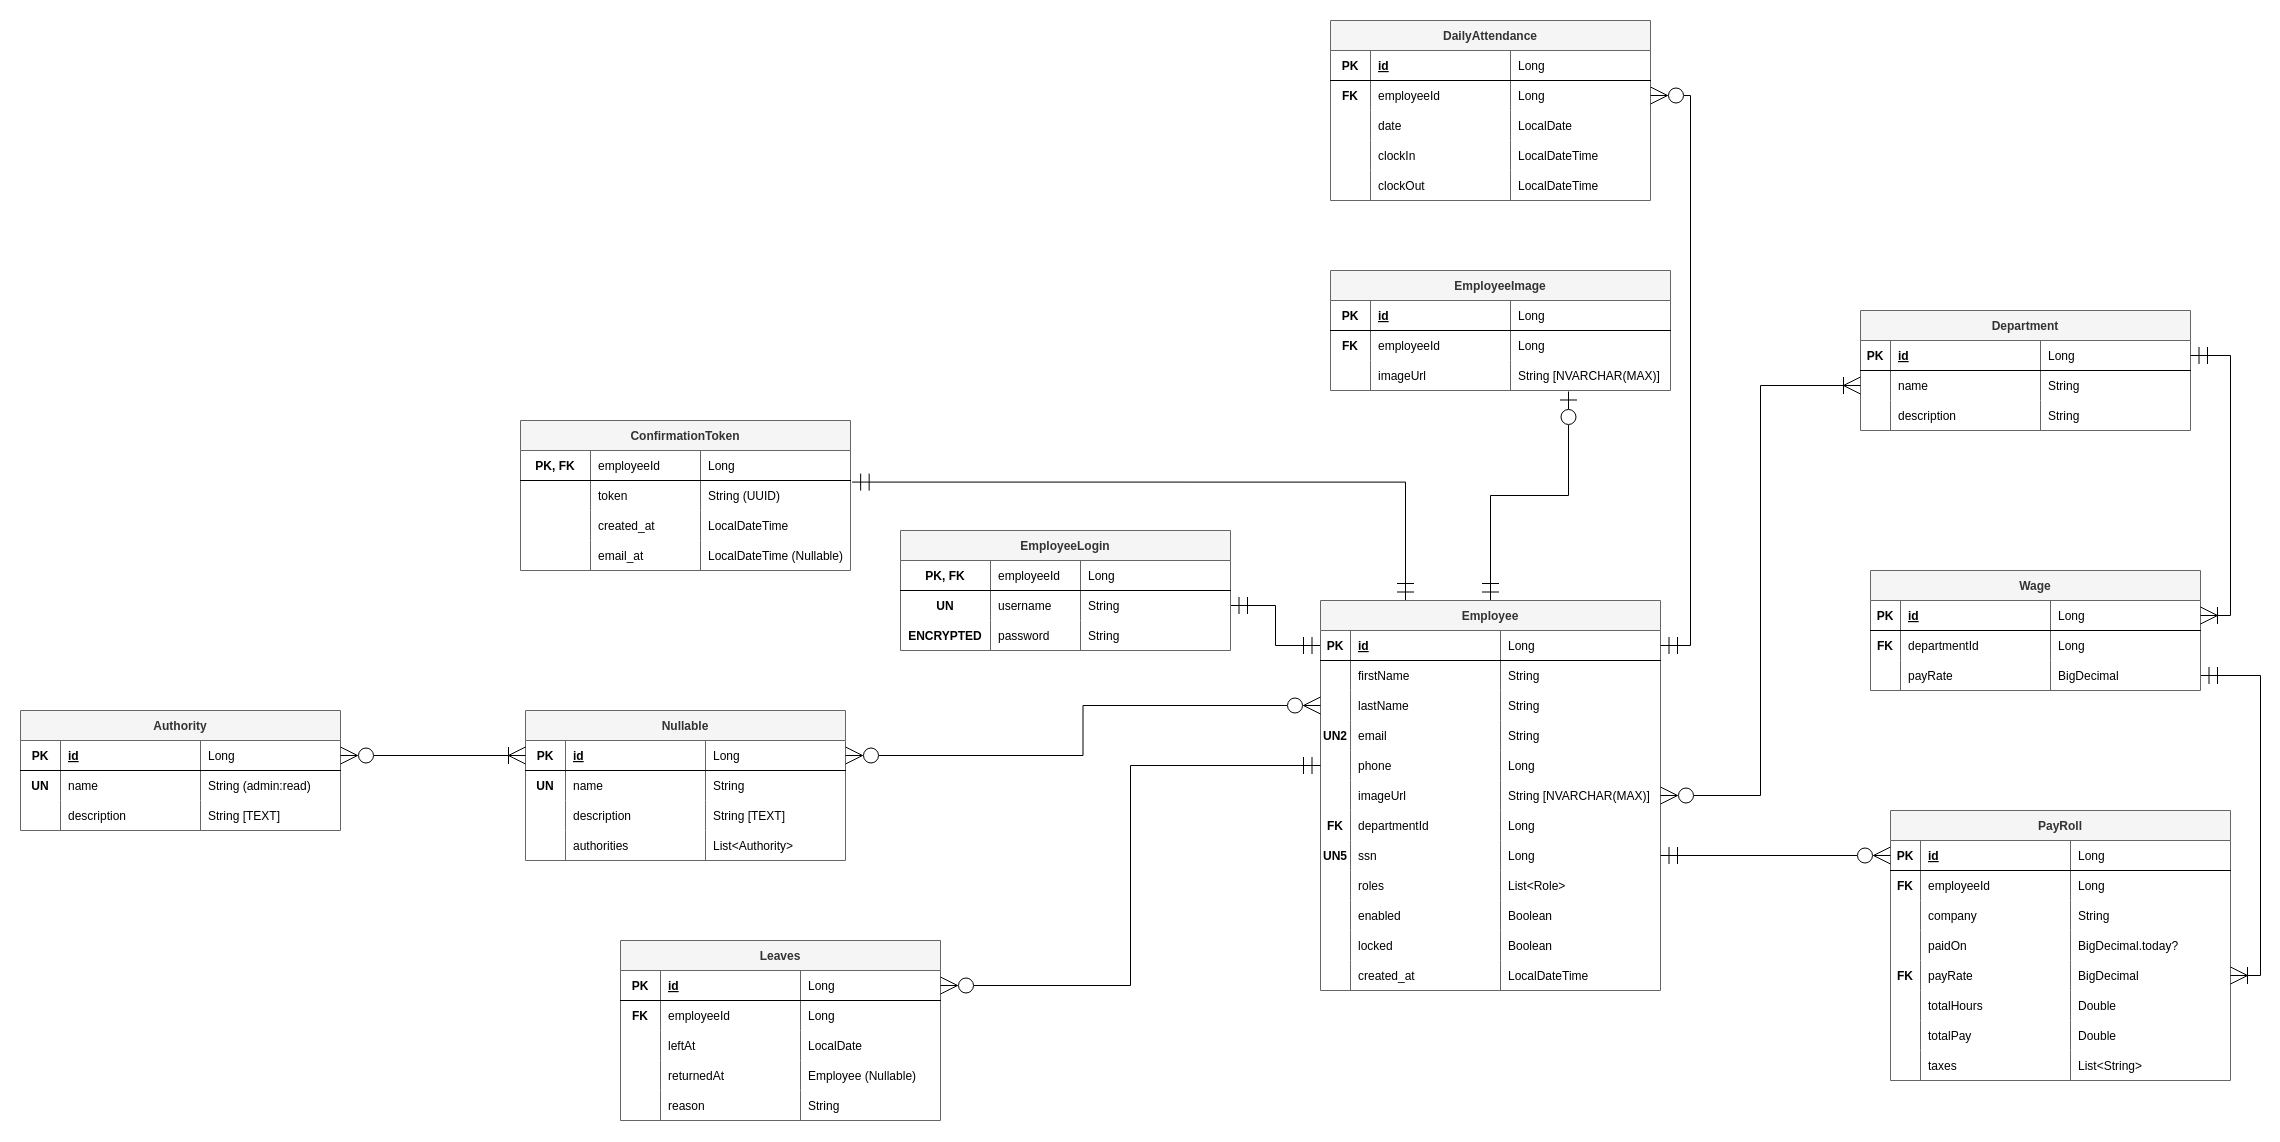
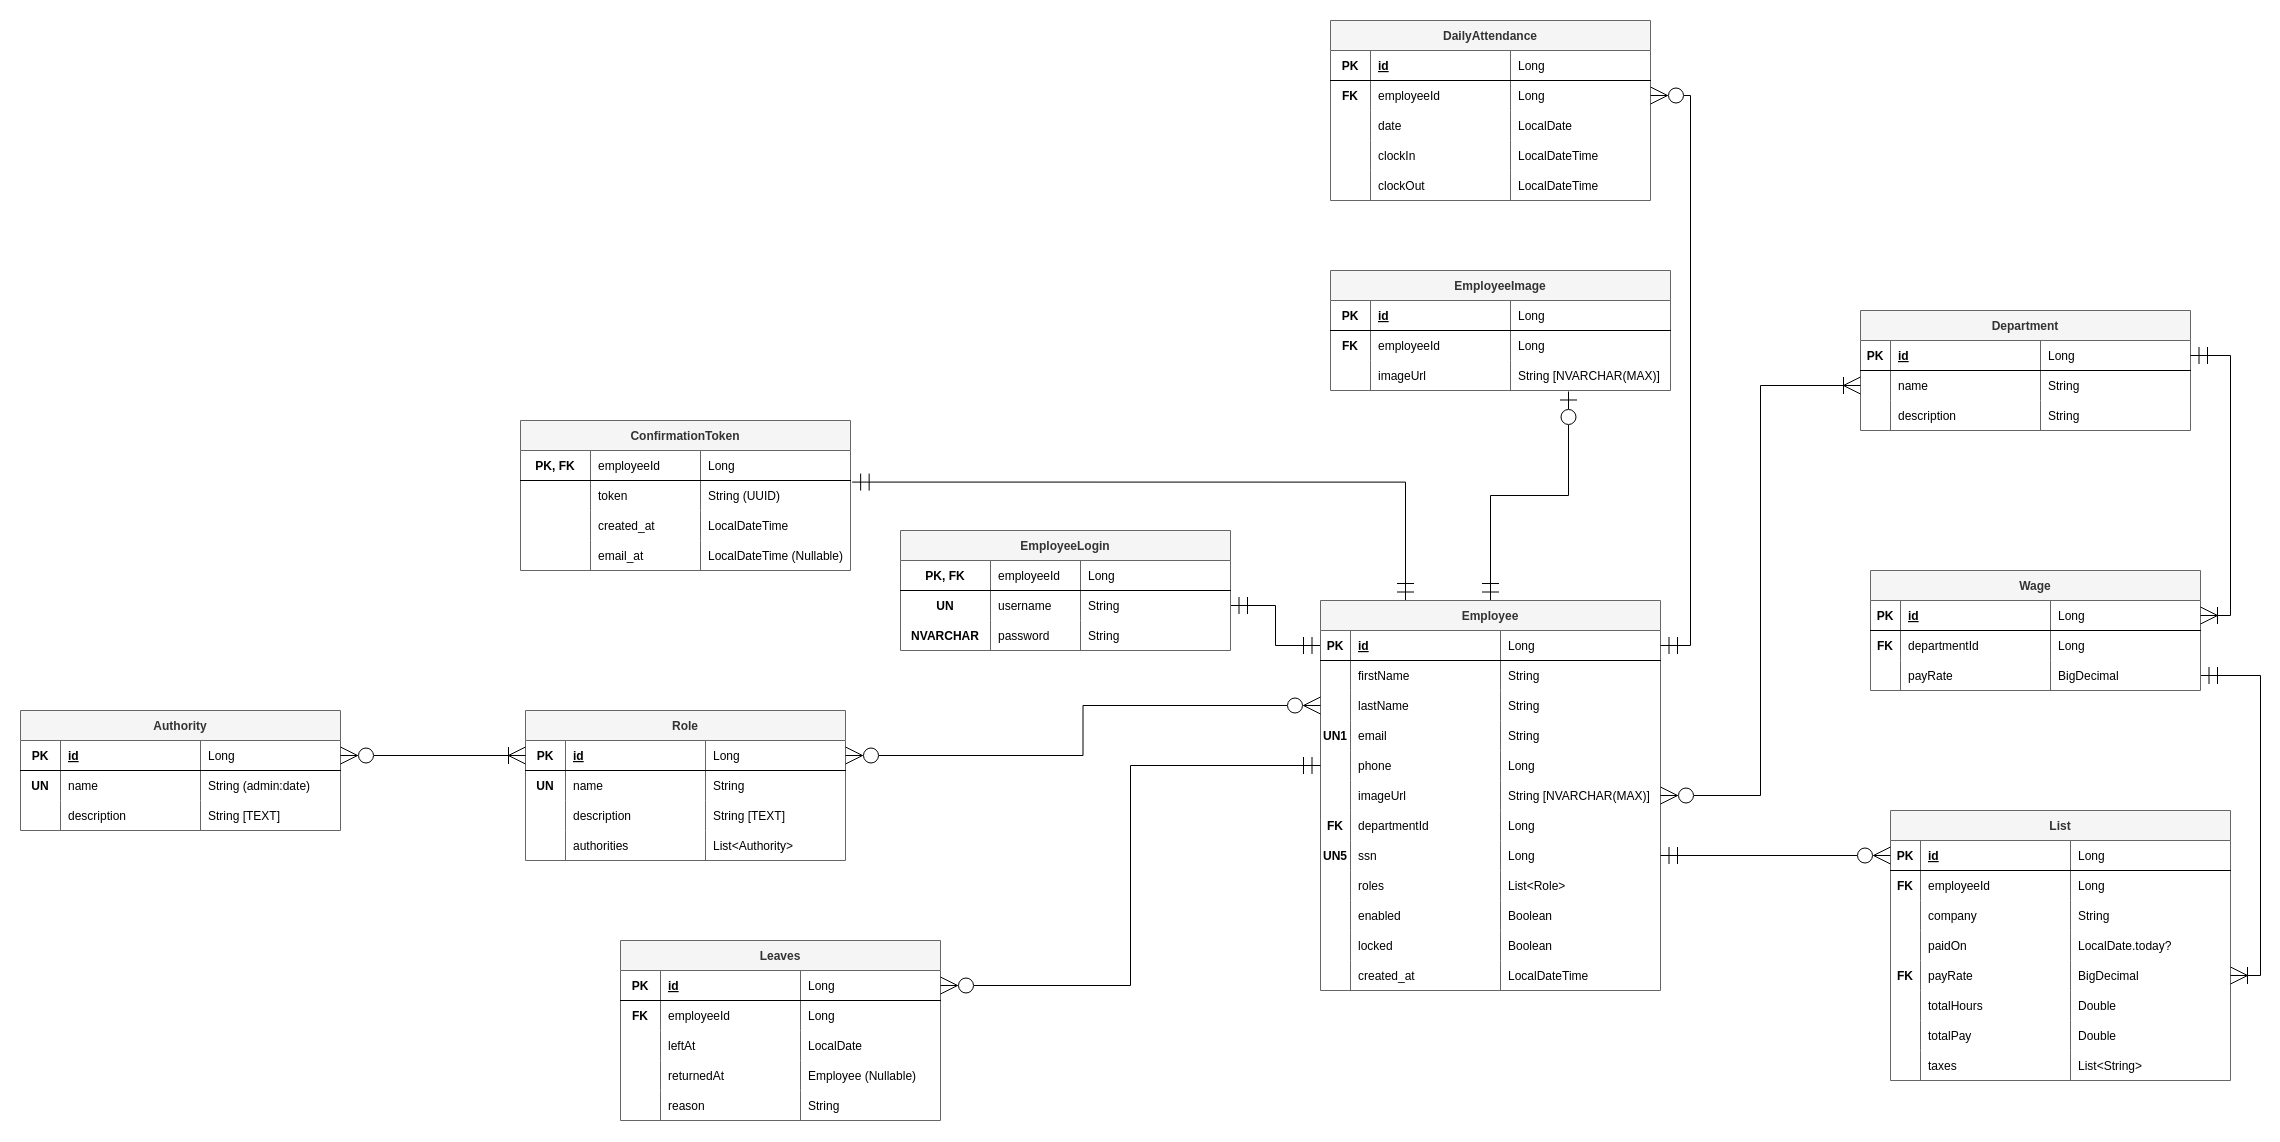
- <mxCell id="64" value="ENCRYPTED" style="shape=partialRectangle;connectable=0;fillColor=none;top=0;left=0;bottom=0;right=0;editable=1;overflow=hidden;fontStyle=1" vertex="1" parent="63"><mxGeometry width="90" height="30" as="geometry"><mxRectangle width="90" height="30" as="alternateBounds" /></mxGeometry></mxCell>
+ <mxCell id="64" value="NVARCHAR" style="shape=partialRectangle;connectable=0;fillColor=none;top=0;left=0;bottom=0;right=0;editable=1;overflow=hidden;fontStyle=1" vertex="1" parent="63"><mxGeometry width="90" height="30" as="geometry"><mxRectangle width="90" height="30" as="alternateBounds" /></mxGeometry></mxCell>
- <mxCell id="98" value="Nullable" style="shape=table;startSize=30;container=1;collapsible=1;childLayout=tableLayout;fixedRows=1;rowLines=0;fontStyle=1;align=center;resizeLast=1;fillColor=#f5f5f5;fontColor=#333333;strokeColor=#666666;" vertex="1" parent="1"><mxGeometry x="525" y="710" width="320" height="150" as="geometry" /></mxCell>
+ <mxCell id="98" value="Role" style="shape=table;startSize=30;container=1;collapsible=1;childLayout=tableLayout;fixedRows=1;rowLines=0;fontStyle=1;align=center;resizeLast=1;fillColor=#f5f5f5;fontColor=#333333;strokeColor=#666666;" vertex="1" parent="1"><mxGeometry x="525" y="710" width="320" height="150" as="geometry" /></mxCell>
- <mxCell id="19" value="UN2" style="shape=partialRectangle;connectable=0;fillColor=none;top=0;left=0;bottom=0;right=0;editable=1;overflow=hidden;fontStyle=1" vertex="1" parent="18"><mxGeometry width="30" height="30" as="geometry"><mxRectangle width="30" height="30" as="alternateBounds" /></mxGeometry></mxCell>
+ <mxCell id="19" value="UN1" style="shape=partialRectangle;connectable=0;fillColor=none;top=0;left=0;bottom=0;right=0;editable=1;overflow=hidden;fontStyle=1" vertex="1" parent="18"><mxGeometry width="30" height="30" as="geometry"><mxRectangle width="30" height="30" as="alternateBounds" /></mxGeometry></mxCell>
- <mxCell id="124" value="String (admin:read)" style="shape=partialRectangle;connectable=0;fillColor=none;top=0;left=0;bottom=0;right=0;align=left;spacingLeft=6;overflow=hidden;" vertex="1" parent="121"><mxGeometry x="180" width="140" height="30" as="geometry"><mxRectangle width="140" height="30" as="alternateBounds" /></mxGeometry></mxCell>
+ <mxCell id="124" value="String (admin:date)" style="shape=partialRectangle;connectable=0;fillColor=none;top=0;left=0;bottom=0;right=0;align=left;spacingLeft=6;overflow=hidden;" vertex="1" parent="121"><mxGeometry x="180" width="140" height="30" as="geometry"><mxRectangle width="140" height="30" as="alternateBounds" /></mxGeometry></mxCell>
- <mxCell id="174" value="PayRoll" style="shape=table;startSize=30;container=1;collapsible=1;childLayout=tableLayout;fixedRows=1;rowLines=0;fontStyle=1;align=center;resizeLast=1;fillColor=#f5f5f5;fontColor=#333333;strokeColor=#666666;" vertex="1" parent="1"><mxGeometry x="1890" y="810" width="340" height="270" as="geometry" /></mxCell>
+ <mxCell id="174" value="List" style="shape=table;startSize=30;container=1;collapsible=1;childLayout=tableLayout;fixedRows=1;rowLines=0;fontStyle=1;align=center;resizeLast=1;fillColor=#f5f5f5;fontColor=#333333;strokeColor=#666666;" vertex="1" parent="1"><mxGeometry x="1890" y="810" width="340" height="270" as="geometry" /></mxCell>
- <mxCell id="190" value="BigDecimal.today?" style="shape=partialRectangle;connectable=0;fillColor=none;top=0;left=0;bottom=0;right=0;align=left;spacingLeft=6;overflow=hidden;" vertex="1" parent="187"><mxGeometry x="180" width="160" height="30" as="geometry"><mxRectangle width="160" height="30" as="alternateBounds" /></mxGeometry></mxCell>
+ <mxCell id="190" value="LocalDate.today?" style="shape=partialRectangle;connectable=0;fillColor=none;top=0;left=0;bottom=0;right=0;align=left;spacingLeft=6;overflow=hidden;" vertex="1" parent="187"><mxGeometry x="180" width="160" height="30" as="geometry"><mxRectangle width="160" height="30" as="alternateBounds" /></mxGeometry></mxCell>
